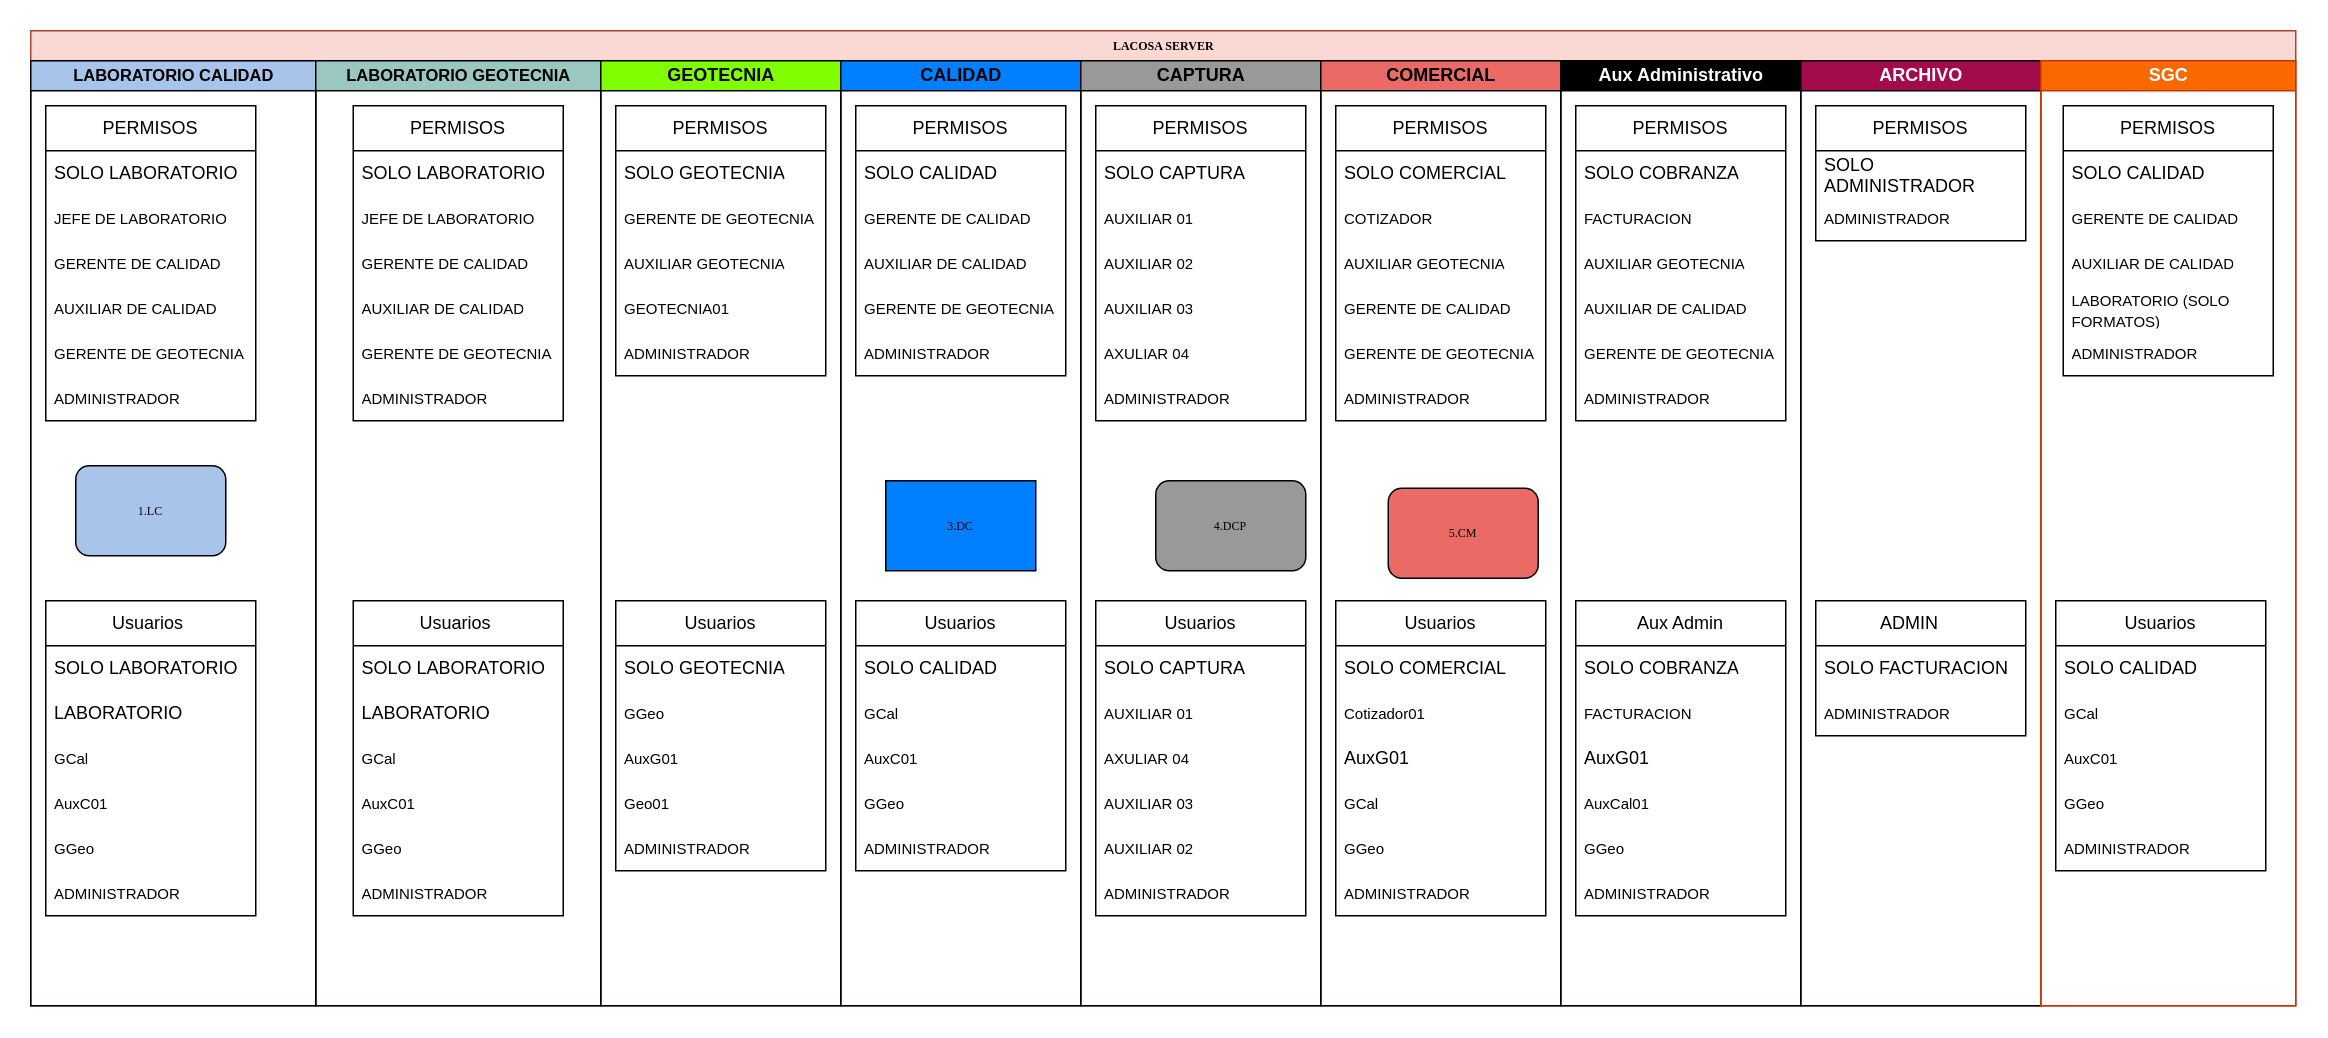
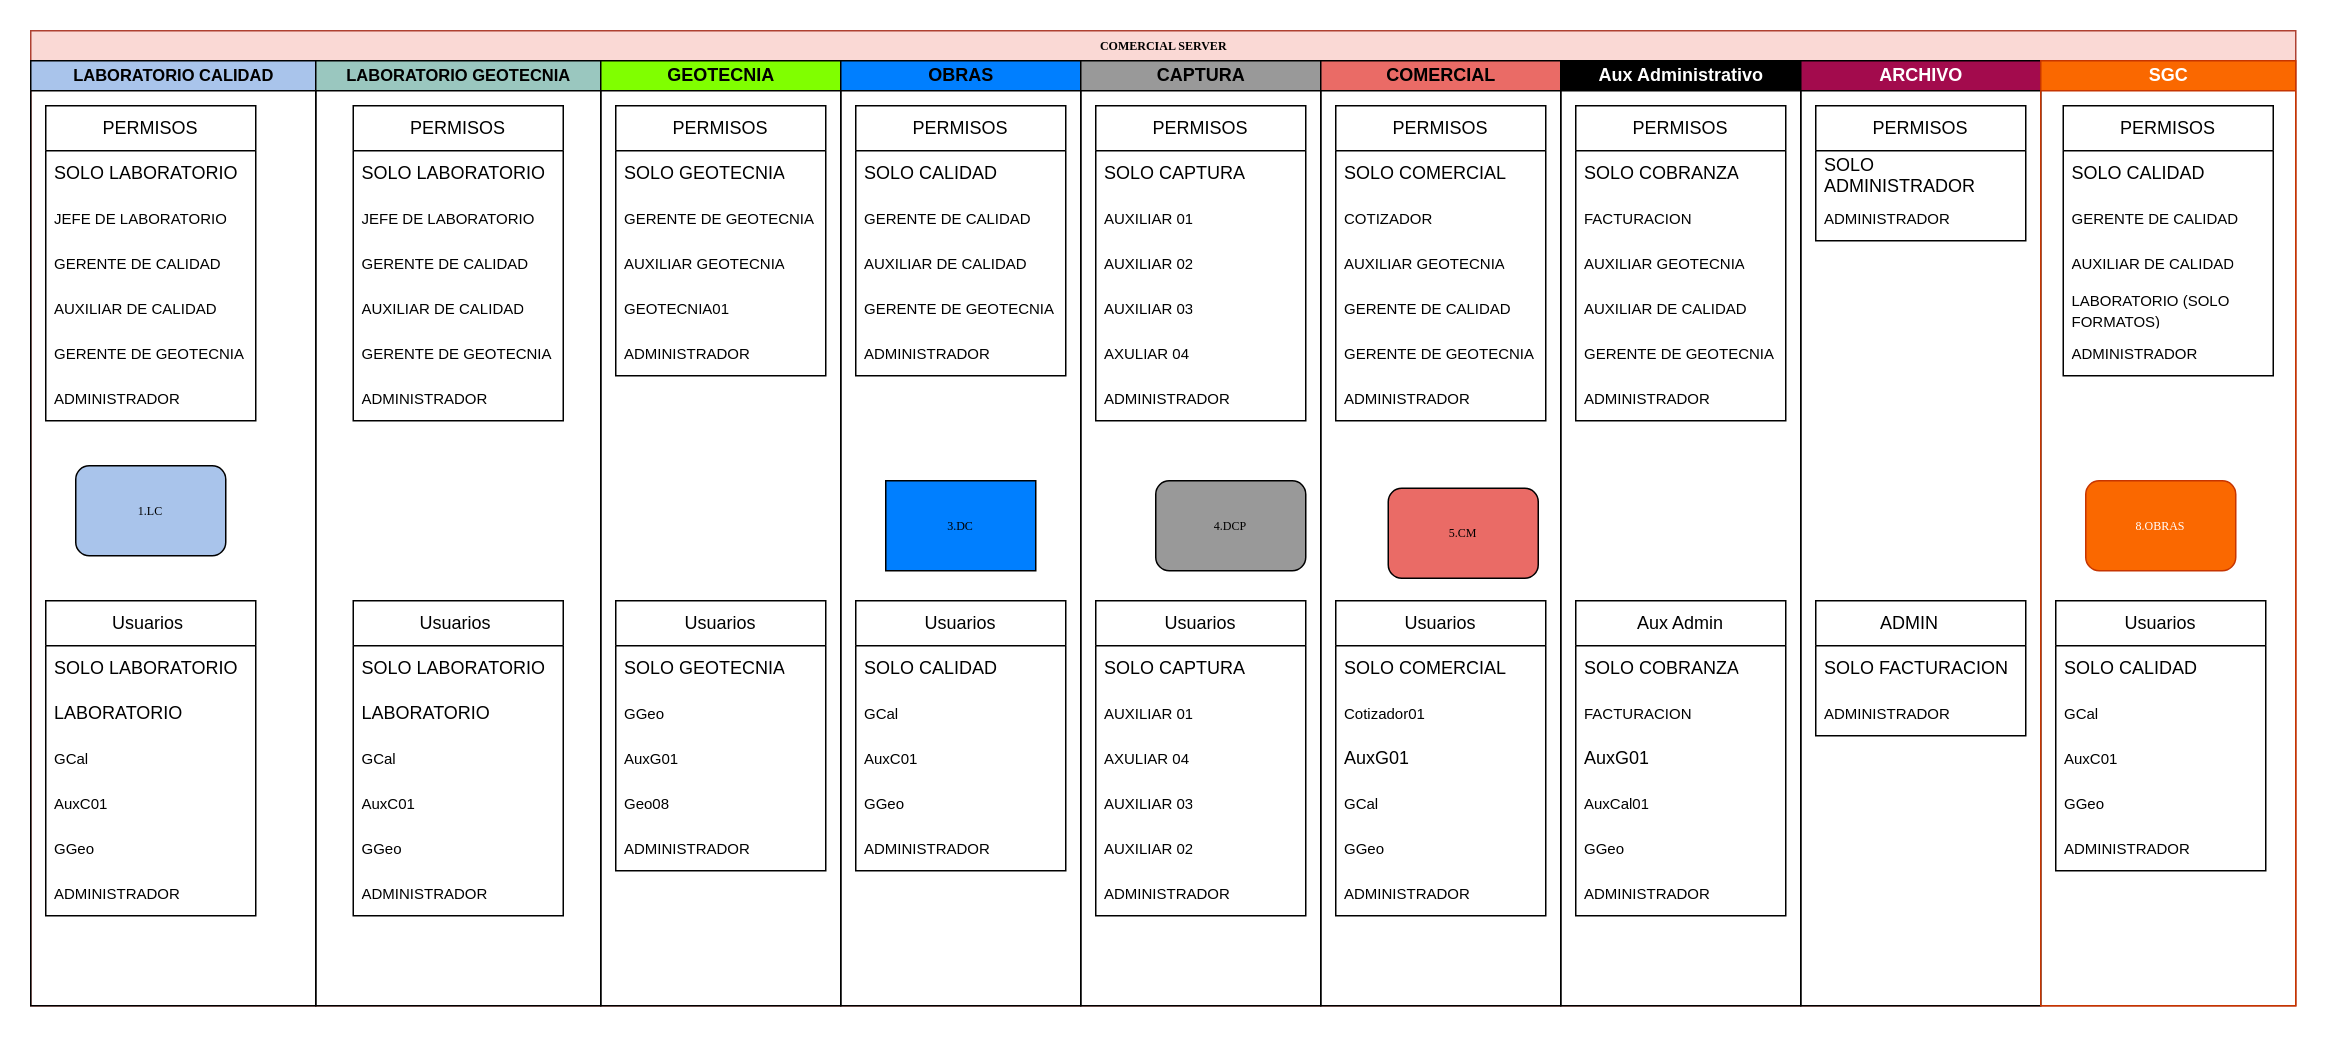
- <mxCell id="2" value="LACOSA SERVER" style="swimlane;html=1;childLayout=stackLayout;startSize=20;rounded=0;shadow=0;labelBackgroundColor=none;strokeWidth=1;fontFamily=Verdana;fontSize=8;align=center;fillColor=#fad9d5;strokeColor=#ae4132;" parent="1" vertex="1"><mxGeometry x="20" y="20" width="1510" height="650" as="geometry"><mxRectangle x="20" y="40" width="110" height="20" as="alternateBounds" /></mxGeometry></mxCell>
+ <mxCell id="2" value="COMERCIAL SERVER" style="swimlane;html=1;childLayout=stackLayout;startSize=20;rounded=0;shadow=0;labelBackgroundColor=none;strokeWidth=1;fontFamily=Verdana;fontSize=8;align=center;fillColor=#fad9d5;strokeColor=#ae4132;" parent="1" vertex="1"><mxGeometry x="20" y="20" width="1510" height="650" as="geometry"><mxRectangle x="20" y="40" width="110" height="20" as="alternateBounds" /></mxGeometry></mxCell>
- <mxCell id="52" value="CALIDAD" style="swimlane;html=1;startSize=20;fillColor=#007FFF;" parent="2" vertex="1"><mxGeometry x="540" y="20" width="160" height="630" as="geometry"><mxRectangle x="530" y="20" width="40" height="370" as="alternateBounds" /></mxGeometry></mxCell>
+ <mxCell id="52" value="OBRAS" style="swimlane;html=1;startSize=20;fillColor=#007FFF;" parent="2" vertex="1"><mxGeometry x="540" y="20" width="160" height="630" as="geometry"><mxRectangle x="530" y="20" width="40" height="370" as="alternateBounds" /></mxGeometry></mxCell>
+ <mxCell id="123" value="&lt;font color=&quot;#ffffff&quot;&gt;8.OBRAS&lt;/font&gt;" style="rounded=1;whiteSpace=wrap;html=1;shadow=0;labelBackgroundColor=none;strokeWidth=1;fontFamily=Verdana;fontSize=8;align=center;fontColor=#000000;fillColor=#fa6800;strokeColor=#C73500;" vertex="1" parent="122"><mxGeometry x="30" y="280" width="100" height="60" as="geometry" /></mxCell>
- <mxCell id="50" value="&lt;font size=&quot;1&quot;&gt;Geo01&lt;/font&gt;" style="text;strokeColor=none;fillColor=none;align=left;verticalAlign=middle;spacingLeft=4;spacingRight=4;overflow=hidden;points=[[0,0.5],[1,0.5]];portConstraint=eastwest;rotatable=0;whiteSpace=wrap;html=1;" parent="46" vertex="1"><mxGeometry y="120" width="140" height="30" as="geometry" /></mxCell>
+ <mxCell id="50" value="&lt;font size=&quot;1&quot;&gt;Geo08&lt;/font&gt;" style="text;strokeColor=none;fillColor=none;align=left;verticalAlign=middle;spacingLeft=4;spacingRight=4;overflow=hidden;points=[[0,0.5],[1,0.5]];portConstraint=eastwest;rotatable=0;whiteSpace=wrap;html=1;" parent="46" vertex="1"><mxGeometry y="120" width="140" height="30" as="geometry" /></mxCell>
